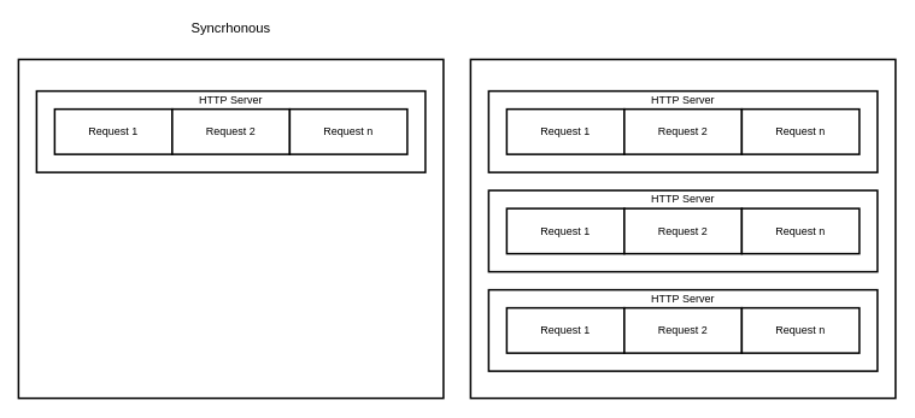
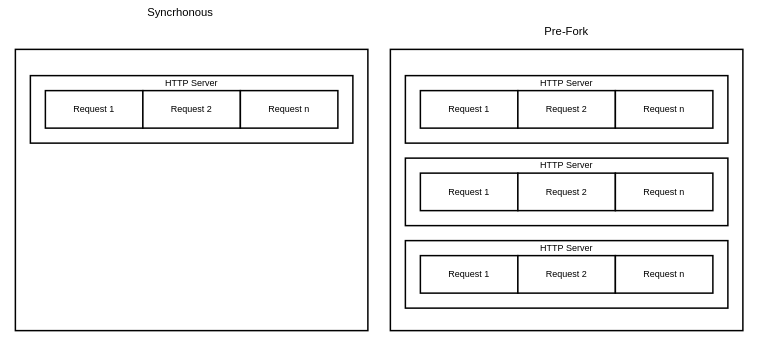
- <mxCell id="24" value="&lt;font style=&quot;font-size: 15px&quot;&gt;Syncrhonous&lt;/font&gt;" style="text;html=1;strokeColor=none;fillColor=none;align=center;verticalAlign=middle;whiteSpace=wrap;rounded=0;" vertex="1" parent="1"><mxGeometry x="205" y="20" width="100" height="20" as="geometry" /></mxCell>
+ <mxCell id="24" value="&lt;font style=&quot;font-size: 15px&quot;&gt;Syncrhonous&lt;/font&gt;" style="text;html=1;strokeColor=none;fillColor=none;align=center;verticalAlign=middle;whiteSpace=wrap;rounded=0;" vertex="1" parent="1"><mxGeometry x="190" y="5" width="100" height="20" as="geometry" /></mxCell>
+ <mxCell id="25" value="&lt;font style=&quot;font-size: 15px&quot;&gt;Pre-Fork&lt;/font&gt;" style="text;html=1;strokeColor=none;fillColor=none;align=center;verticalAlign=middle;whiteSpace=wrap;rounded=0;" vertex="1" parent="1"><mxGeometry x="705" y="30" width="100" height="20" as="geometry" /></mxCell>
